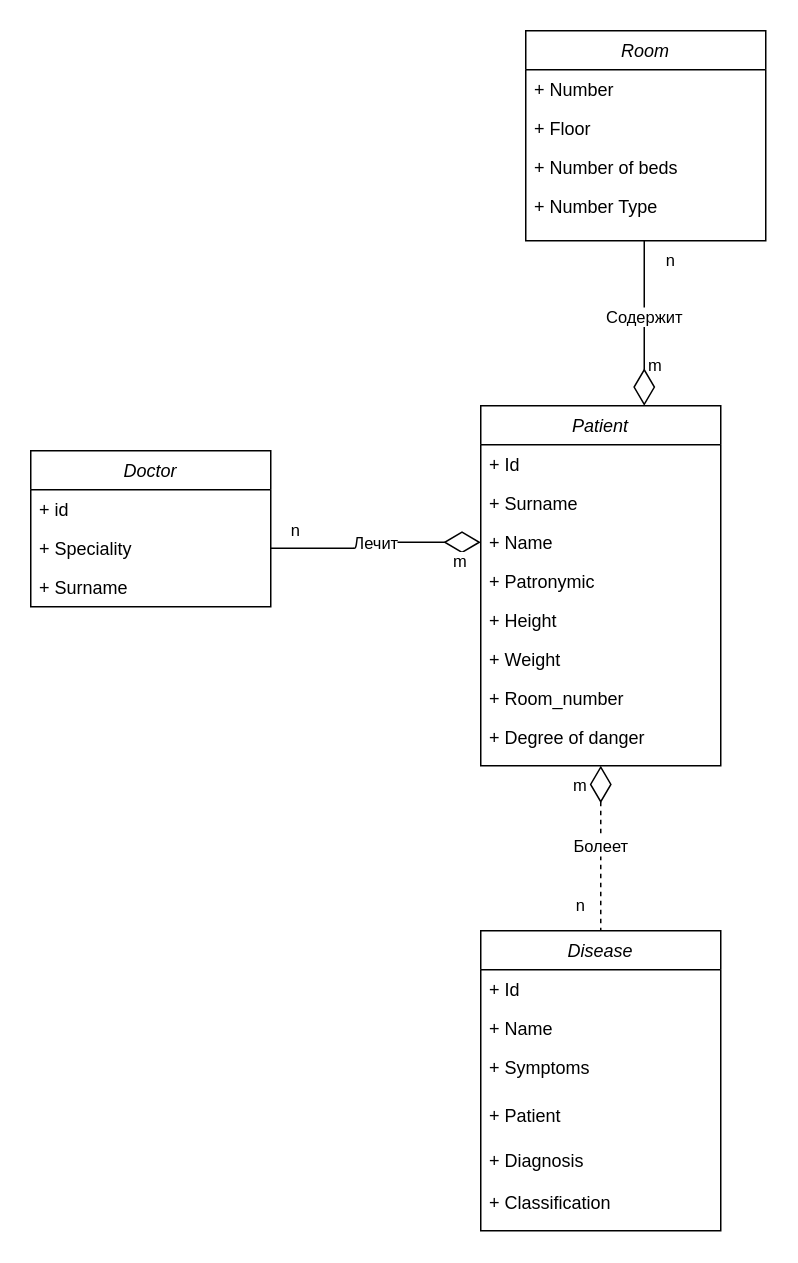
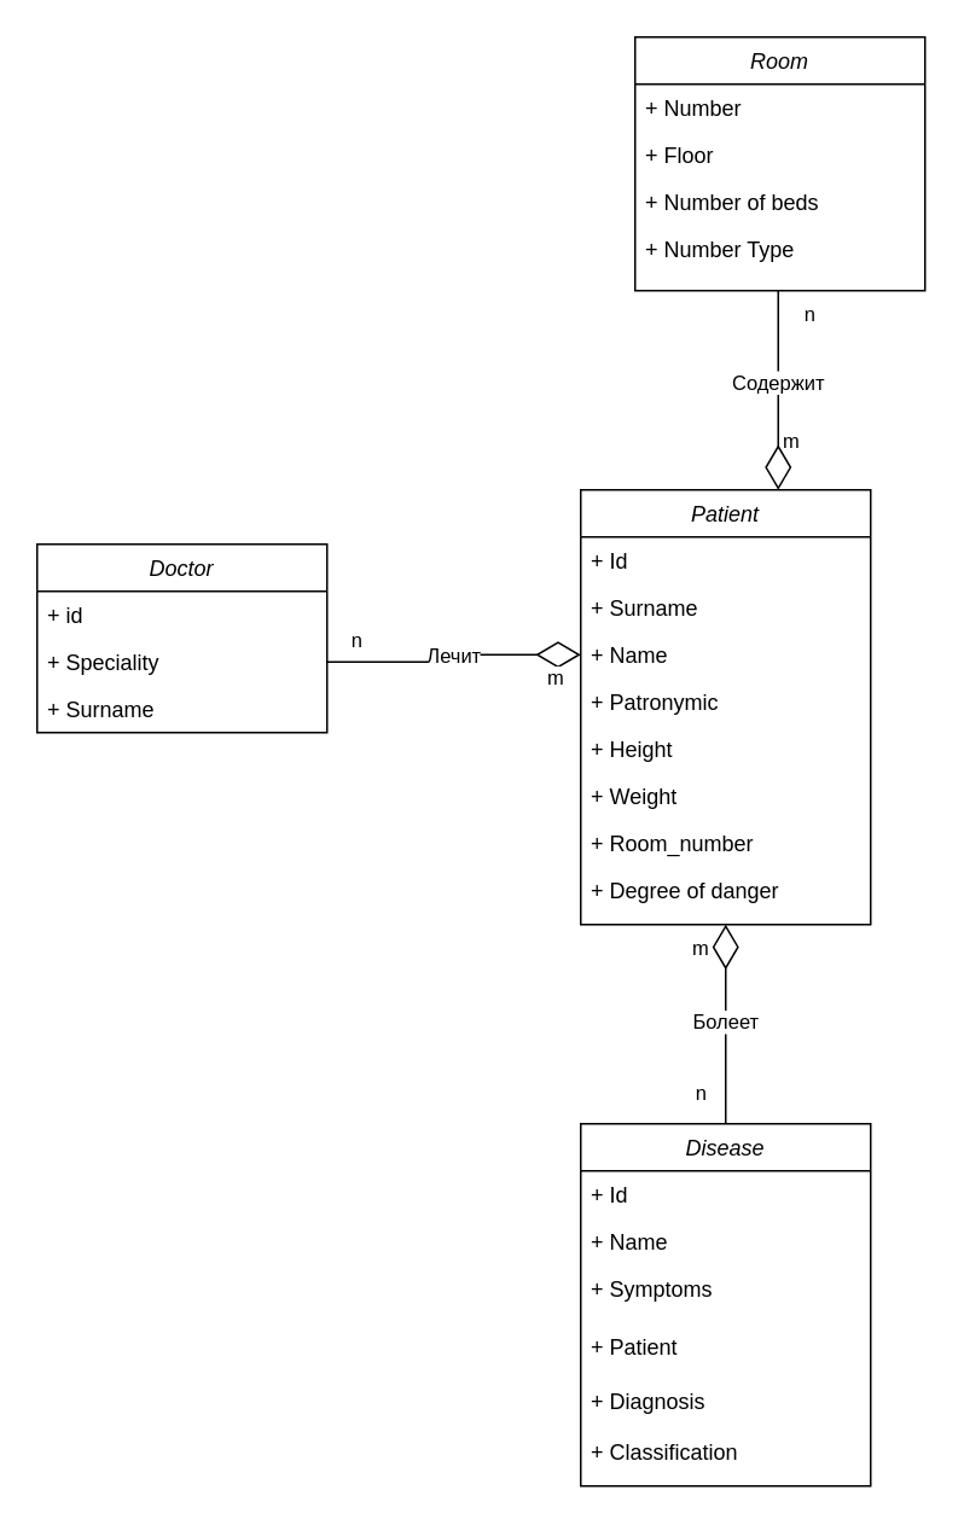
- <mxCell id="18" value="Болеет" style="endArrow=none;html=1;endSize=12;startArrow=diamondThin;startSize=22;startFill=0;edgeStyle=orthogonalEdgeStyle;rounded=0;endFill=0;dashed=1;" parent="1" source="2" target="11" edge="1"><mxGeometry x="-0.02" relative="1" as="geometry"><mxPoint x="340" y="480" as="sourcePoint" /><mxPoint x="180" y="480" as="targetPoint" /><Array as="points" /><mxPoint as="offset" /></mxGeometry></mxCell>
+ <mxCell id="18" value="Болеет" style="endArrow=none;html=1;endSize=12;startArrow=diamondThin;startSize=22;startFill=0;edgeStyle=orthogonalEdgeStyle;rounded=0;endFill=0;" parent="1" source="2" target="11" edge="1"><mxGeometry x="-0.02" relative="1" as="geometry"><mxPoint x="340" y="480" as="sourcePoint" /><mxPoint x="180" y="480" as="targetPoint" /><Array as="points" /><mxPoint as="offset" /></mxGeometry></mxCell>
